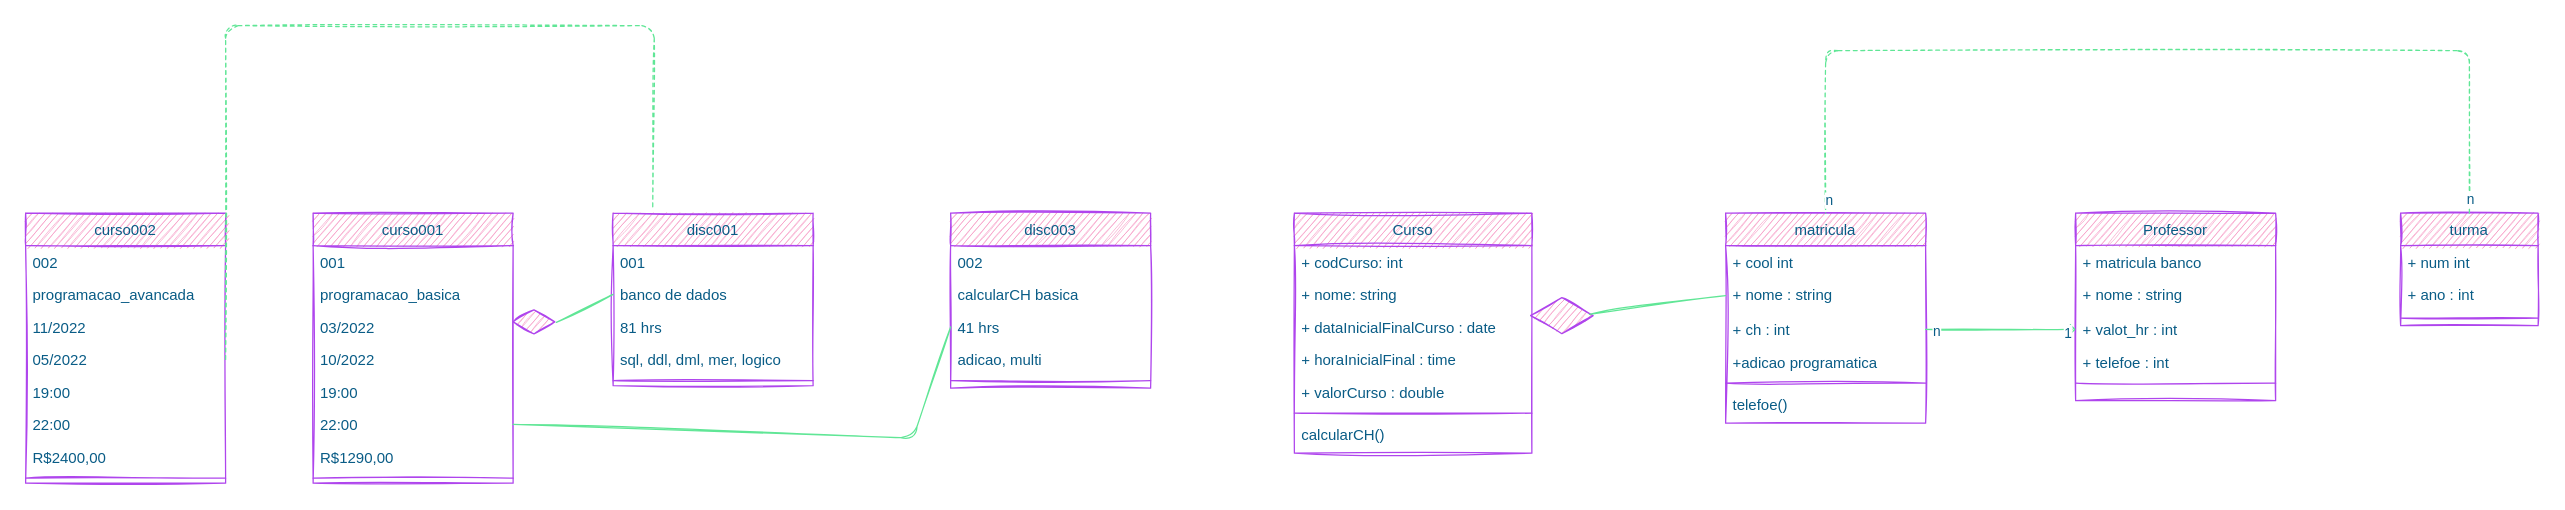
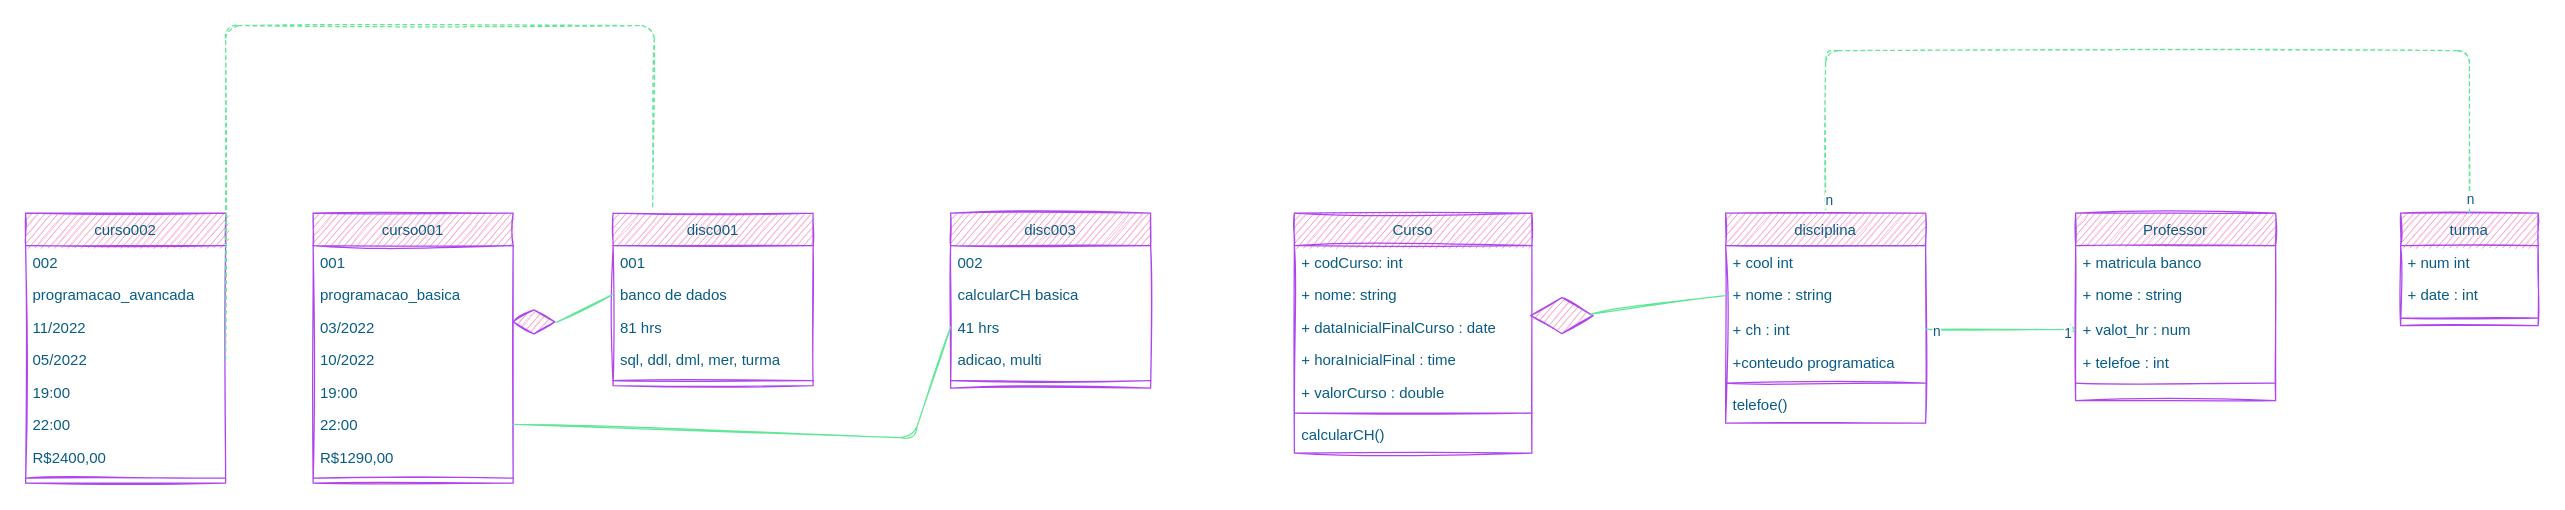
- <mxCell id="10" value="matricula" style="swimlane;fontStyle=0;align=center;verticalAlign=top;childLayout=stackLayout;horizontal=1;startSize=26;horizontalStack=0;resizeParent=1;resizeLast=0;collapsible=1;marginBottom=0;rounded=0;shadow=0;strokeWidth=1;fillColor=#F694C1;strokeColor=#AF45ED;fontColor=#095C86;sketch=1;" vertex="1" parent="1"><mxGeometry x="1380" y="170" width="160" height="168" as="geometry"><mxRectangle x="340" y="380" width="170" height="26" as="alternateBounds" /></mxGeometry></mxCell>
+ <mxCell id="10" value="disciplina" style="swimlane;fontStyle=0;align=center;verticalAlign=top;childLayout=stackLayout;horizontal=1;startSize=26;horizontalStack=0;resizeParent=1;resizeLast=0;collapsible=1;marginBottom=0;rounded=0;shadow=0;strokeWidth=1;fillColor=#F694C1;strokeColor=#AF45ED;fontColor=#095C86;sketch=1;" vertex="1" parent="1"><mxGeometry x="1380" y="170" width="160" height="168" as="geometry"><mxRectangle x="340" y="380" width="170" height="26" as="alternateBounds" /></mxGeometry></mxCell>
- <mxCell id="64" value="+ ano : int" style="text;align=left;verticalAlign=top;spacingLeft=4;spacingRight=4;overflow=hidden;rotatable=0;points=[[0,0.5],[1,0.5]];portConstraint=eastwest;fontColor=#095C86;rounded=0;sketch=1;" vertex="1" parent="62"><mxGeometry y="52" width="110" height="28" as="geometry" /></mxCell>
+ <mxCell id="64" value="+ date : int" style="text;align=left;verticalAlign=top;spacingLeft=4;spacingRight=4;overflow=hidden;rotatable=0;points=[[0,0.5],[1,0.5]];portConstraint=eastwest;fontColor=#095C86;rounded=0;sketch=1;" vertex="1" parent="62"><mxGeometry y="52" width="110" height="28" as="geometry" /></mxCell>
- <mxCell id="56" value="+ valot_hr : int" style="text;align=left;verticalAlign=top;spacingLeft=4;spacingRight=4;overflow=hidden;rotatable=0;points=[[0,0.5],[1,0.5]];portConstraint=eastwest;fontColor=#095C86;rounded=0;sketch=1;" vertex="1" parent="53"><mxGeometry y="80" width="160" height="26" as="geometry" /></mxCell>
+ <mxCell id="56" value="+ valot_hr : num" style="text;align=left;verticalAlign=top;spacingLeft=4;spacingRight=4;overflow=hidden;rotatable=0;points=[[0,0.5],[1,0.5]];portConstraint=eastwest;fontColor=#095C86;rounded=0;sketch=1;" vertex="1" parent="53"><mxGeometry y="80" width="160" height="26" as="geometry" /></mxCell>
- <mxCell id="29" value="sql, ddl, dml, mer, logico" style="text;align=left;verticalAlign=top;spacingLeft=4;spacingRight=4;overflow=hidden;rotatable=0;points=[[0,0.5],[1,0.5]];portConstraint=eastwest;fontColor=#095C86;rounded=0;sketch=1;" vertex="1" parent="25"><mxGeometry y="104" width="160" height="26" as="geometry" /></mxCell>
+ <mxCell id="29" value="sql, ddl, dml, mer, turma" style="text;align=left;verticalAlign=top;spacingLeft=4;spacingRight=4;overflow=hidden;rotatable=0;points=[[0,0.5],[1,0.5]];portConstraint=eastwest;fontColor=#095C86;rounded=0;sketch=1;" vertex="1" parent="25"><mxGeometry y="104" width="160" height="26" as="geometry" /></mxCell>
- <mxCell id="14" value="+adicao programatica" style="text;align=left;verticalAlign=top;spacingLeft=4;spacingRight=4;overflow=hidden;rotatable=0;points=[[0,0.5],[1,0.5]];portConstraint=eastwest;fontColor=#095C86;rounded=0;sketch=1;" vertex="1" parent="10"><mxGeometry y="106" width="160" height="26" as="geometry" /></mxCell>
+ <mxCell id="14" value="+conteudo programatica" style="text;align=left;verticalAlign=top;spacingLeft=4;spacingRight=4;overflow=hidden;rotatable=0;points=[[0,0.5],[1,0.5]];portConstraint=eastwest;fontColor=#095C86;rounded=0;sketch=1;" vertex="1" parent="10"><mxGeometry y="106" width="160" height="26" as="geometry" /></mxCell>
